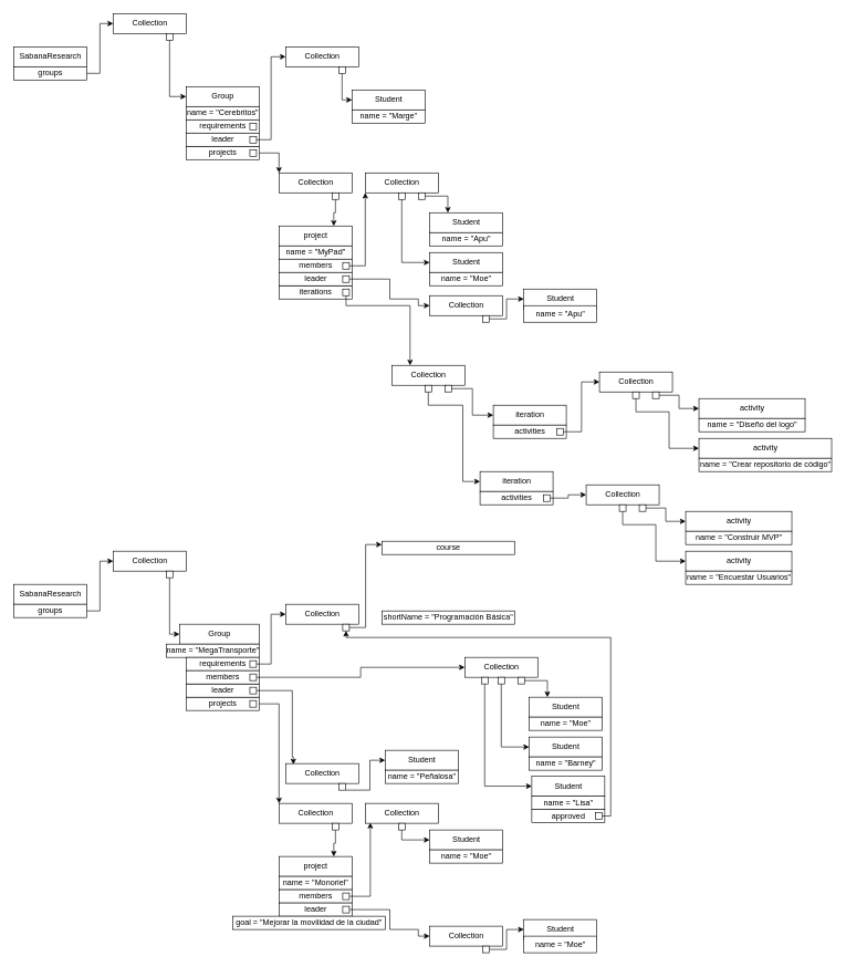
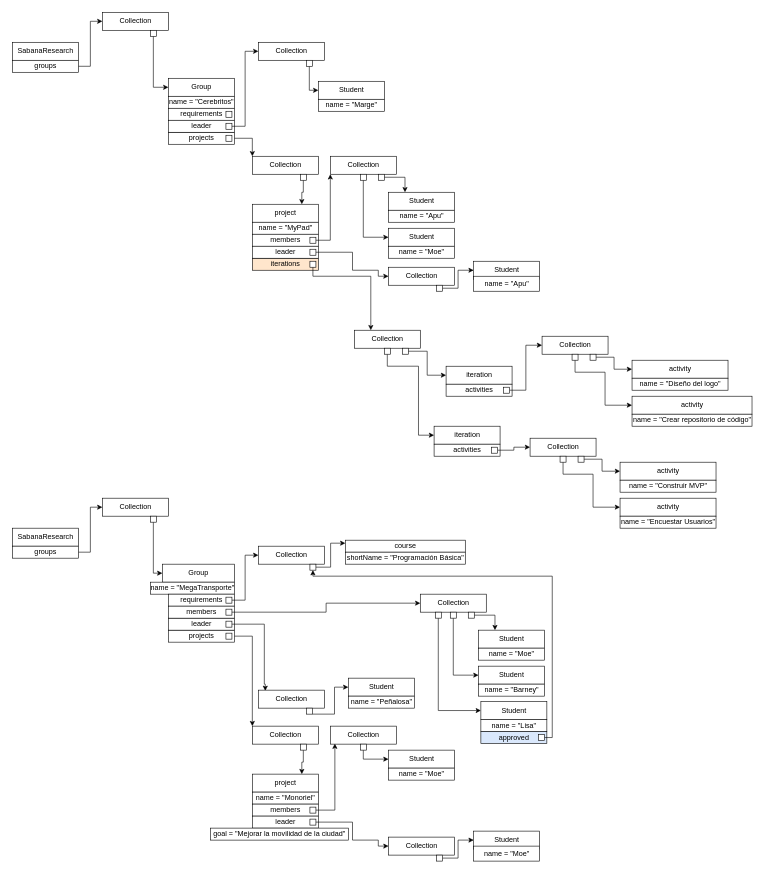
- <mxCell id="25" value="iterations" style="html=1;" vertex="1" parent="1"><mxGeometry x="420" y="430" width="110" height="20" as="geometry" /></mxCell>
+ <mxCell id="25" value="iterations" style="html=1;fillColor=#ffe6cc;" vertex="1" parent="1"><mxGeometry x="420" y="430" width="110" height="20" as="geometry" /></mxCell>
- <mxCell id="128" value="course" style="html=1;" vertex="1" parent="1"><mxGeometry x="575" y="815" width="200" height="20" as="geometry" /></mxCell>
+ <mxCell id="128" value="course" style="html=1;" vertex="1" parent="1"><mxGeometry x="575" y="900" width="200" height="20" as="geometry" /></mxCell>
- <mxCell id="146" value="approved" style="html=1;" vertex="1" parent="1"><mxGeometry x="801" y="1219" width="110" height="20" as="geometry" /></mxCell>
+ <mxCell id="146" value="approved" style="html=1;fillColor=#dae8fc;" vertex="1" parent="1"><mxGeometry x="801" y="1219" width="110" height="20" as="geometry" /></mxCell>
